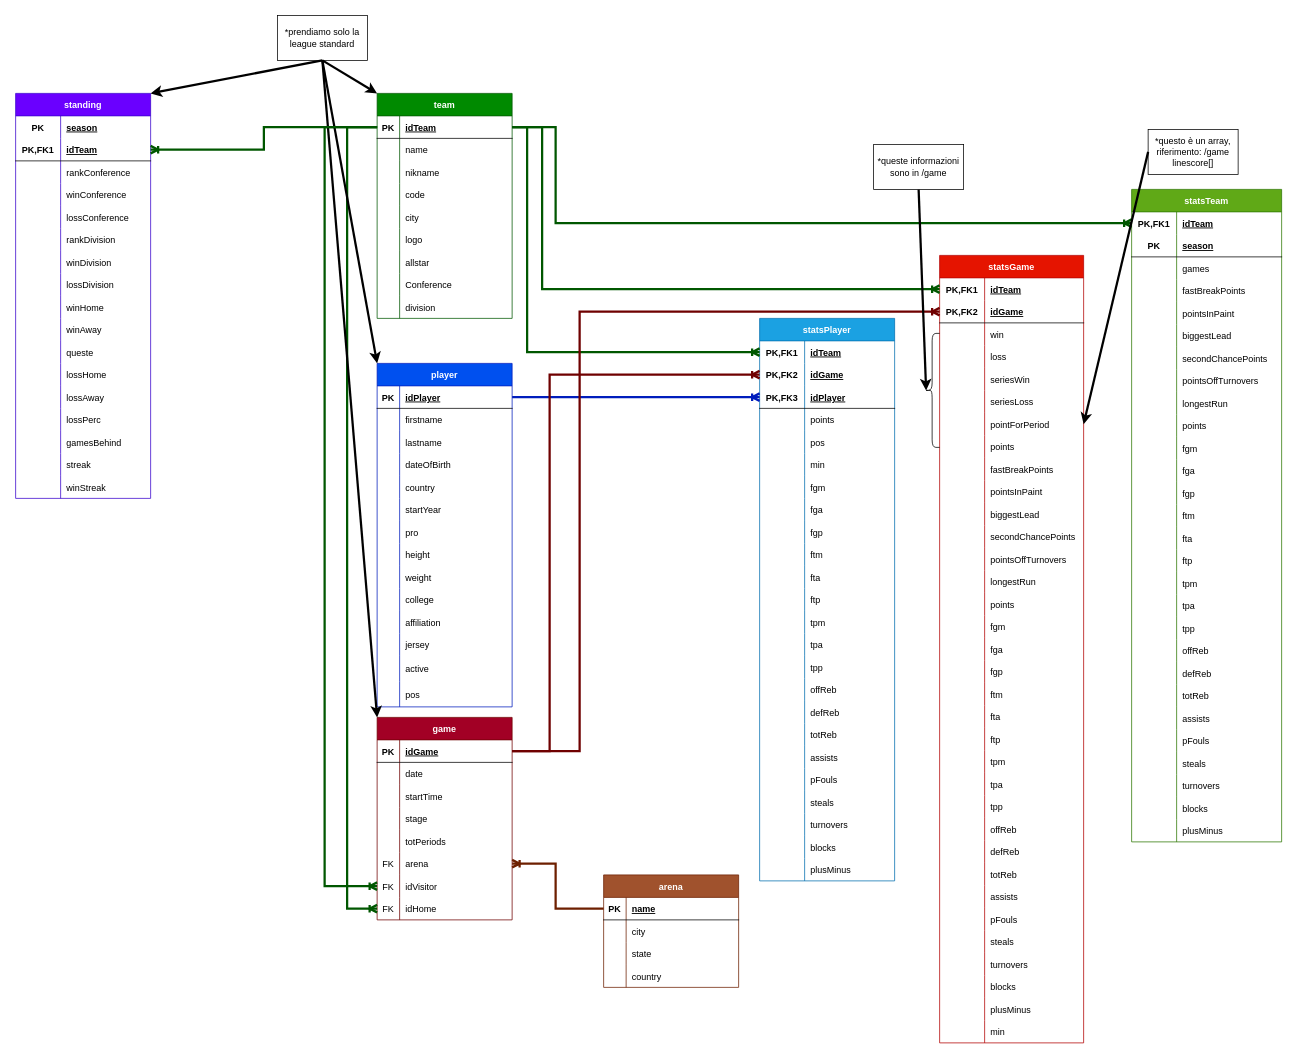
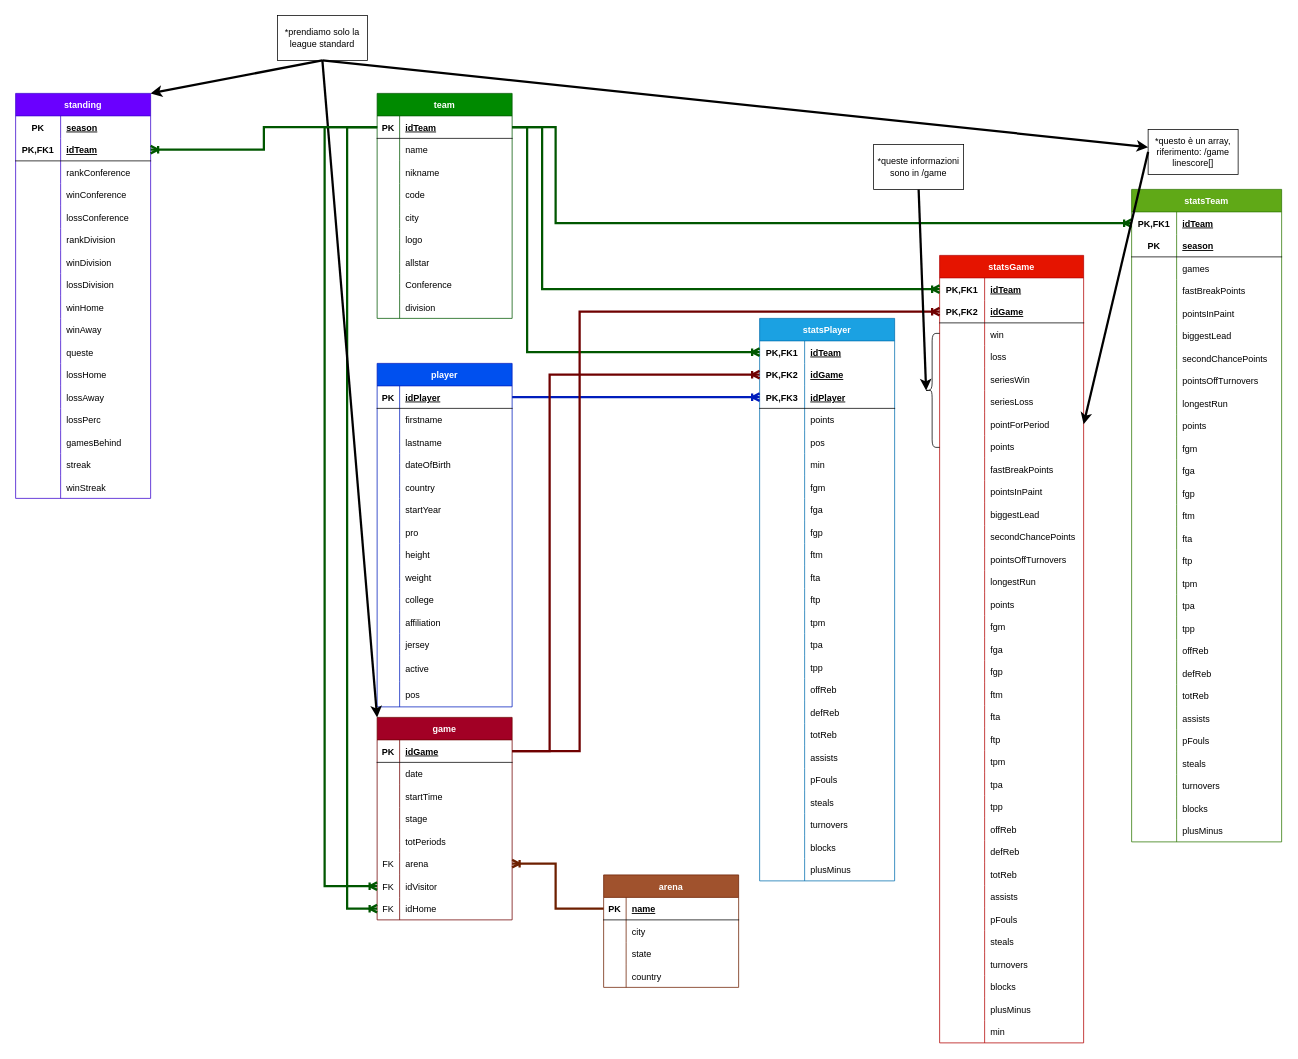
- <mxCell id="382" value="" style="endArrow=classic;html=1;rounded=0;exitX=0.5;exitY=1;exitDx=0;exitDy=0;entryX=0;entryY=0;entryDx=0;entryDy=0;strokeWidth=3;" parent="1" source="381" target="2" edge="1"><mxGeometry width="50" height="50" relative="1" as="geometry"><mxPoint x="476" y="126" as="sourcePoint" /><mxPoint x="526" y="76" as="targetPoint" /></mxGeometry></mxCell>
+ <mxCell id="382" value="" style="endArrow=classic;html=1;rounded=0;exitX=0.5;exitY=1;exitDx=0;exitDy=0;strokeWidth=3;" parent="1" source="381" target="385" edge="1"><mxGeometry width="50" height="50" relative="1" as="geometry"><mxPoint x="476" y="126" as="sourcePoint" /><mxPoint x="526" y="76" as="targetPoint" /></mxGeometry></mxCell>
- <mxCell id="383" value="" style="endArrow=classic;html=1;rounded=0;strokeWidth=3;exitX=0.5;exitY=1;exitDx=0;exitDy=0;entryX=0;entryY=0;entryDx=0;entryDy=0;" parent="1" source="381" target="30" edge="1"><mxGeometry width="50" height="50" relative="1" as="geometry"><mxPoint x="436" y="302" as="sourcePoint" /><mxPoint x="486" y="252" as="targetPoint" /></mxGeometry></mxCell>
